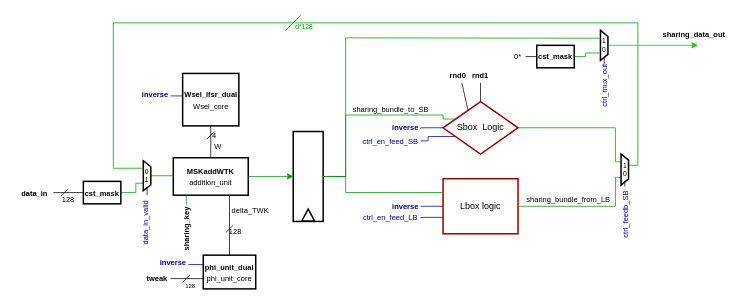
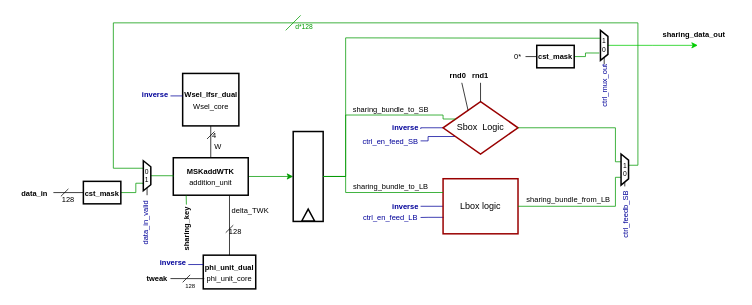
+ <mxCell id="66" value="&lt;font style=&quot;font-size: 10px&quot;&gt;sharing_bundle_to_LB&lt;/font&gt;" style="text;html=1;strokeColor=none;fillColor=none;align=center;verticalAlign=middle;whiteSpace=wrap;rounded=0;" parent="1" vertex="1"><mxGeometry x="467.5" y="238" width="105" height="20" as="geometry" /></mxCell>
